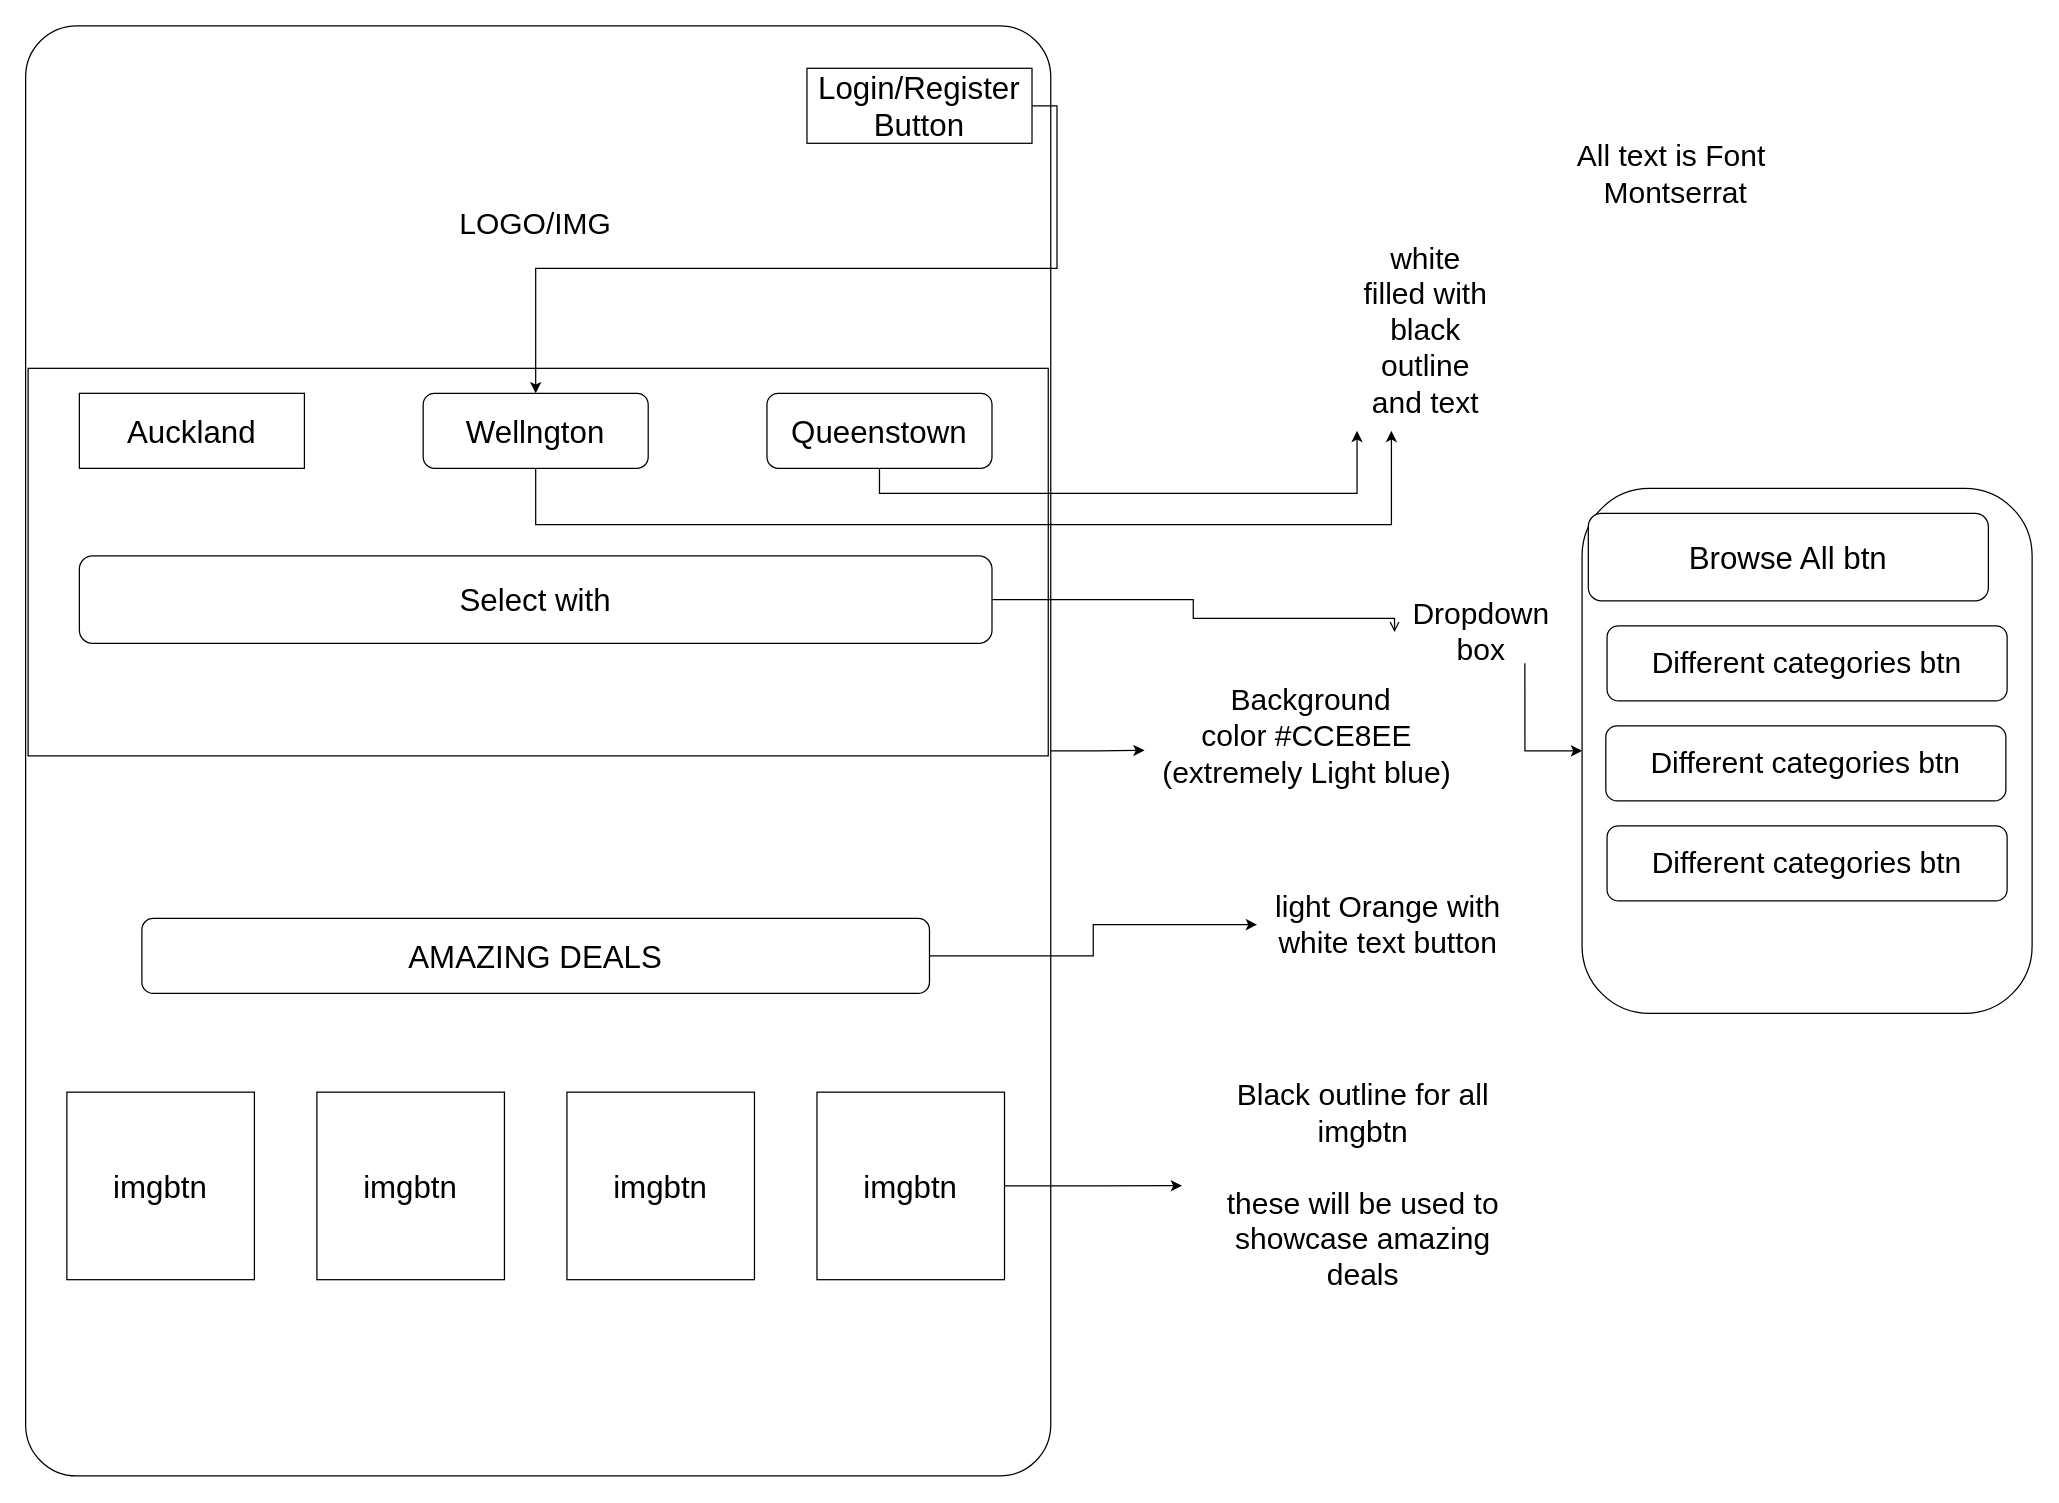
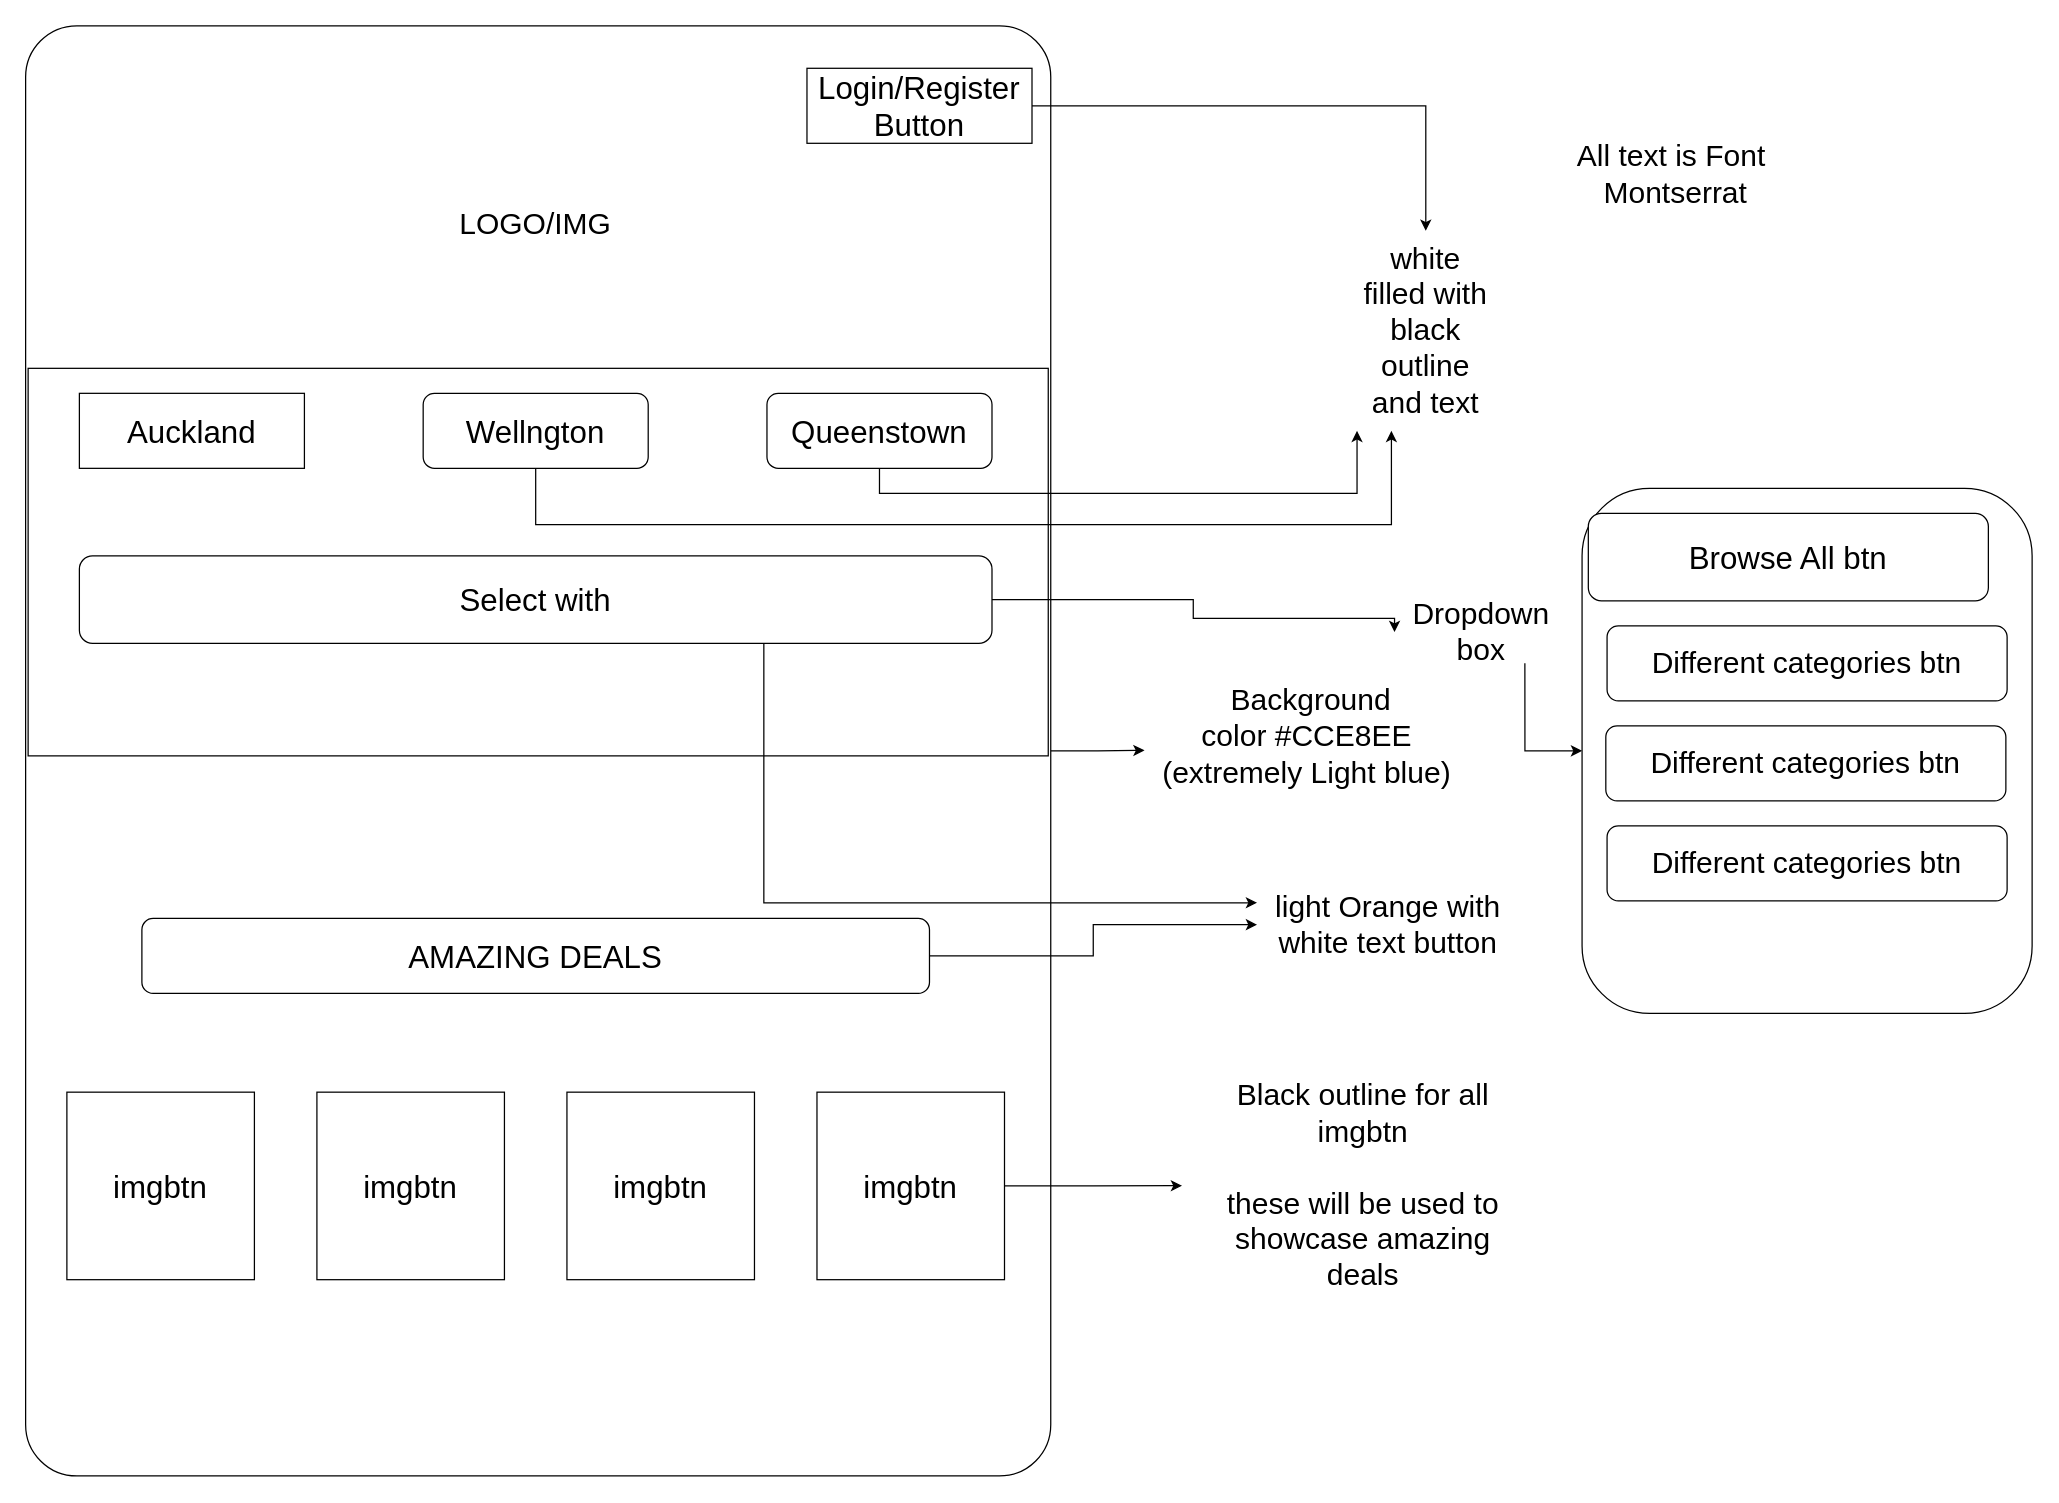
- <mxCell id="20" style="edgeStyle=orthogonalEdgeStyle;rounded=0;orthogonalLoop=1;jettySize=auto;html=1;exitX=1;exitY=0.5;exitDx=0;exitDy=0;" parent="1" source="21" edge="1" target="7"><mxGeometry relative="1" as="geometry"><mxPoint x="1045" y="304" as="targetPoint" /></mxGeometry></mxCell>
+ <mxCell id="20" style="edgeStyle=orthogonalEdgeStyle;rounded=0;orthogonalLoop=1;jettySize=auto;html=1;exitX=1;exitY=0.5;exitDx=0;exitDy=0;" parent="1" source="21" edge="1" target="22"><mxGeometry relative="1" as="geometry"><mxPoint x="1045" y="304" as="targetPoint" /></mxGeometry></mxCell>
- <mxCell id="11" style="edgeStyle=orthogonalEdgeStyle;rounded=0;orthogonalLoop=1;jettySize=auto;html=1;exitX=1;exitY=0.5;exitDx=0;exitDy=0;entryX=0;entryY=0.5;entryDx=0;entryDy=0;endArrow=open;" edge="1" parent="1" source="12" target="31"><mxGeometry relative="1" as="geometry"><Array as="points"><mxPoint x="954" y="479" /><mxPoint x="954" y="494" /><mxPoint x="1115" y="494" /></Array></mxGeometry></mxCell>
+ <mxCell id="11" style="edgeStyle=orthogonalEdgeStyle;rounded=0;orthogonalLoop=1;jettySize=auto;html=1;exitX=1;exitY=0.5;exitDx=0;exitDy=0;entryX=0;entryY=0.5;entryDx=0;entryDy=0;" edge="1" parent="1" source="12" target="31"><mxGeometry relative="1" as="geometry"><Array as="points"><mxPoint x="954" y="479" /><mxPoint x="954" y="494" /><mxPoint x="1115" y="494" /></Array></mxGeometry></mxCell>
+ <mxCell id="10" style="edgeStyle=orthogonalEdgeStyle;rounded=0;orthogonalLoop=1;jettySize=auto;html=1;exitX=0.75;exitY=1;exitDx=0;exitDy=0;entryX=0;entryY=0.25;entryDx=0;entryDy=0;" edge="1" parent="1" source="12" target="23"><mxGeometry relative="1" as="geometry" /></mxCell>
